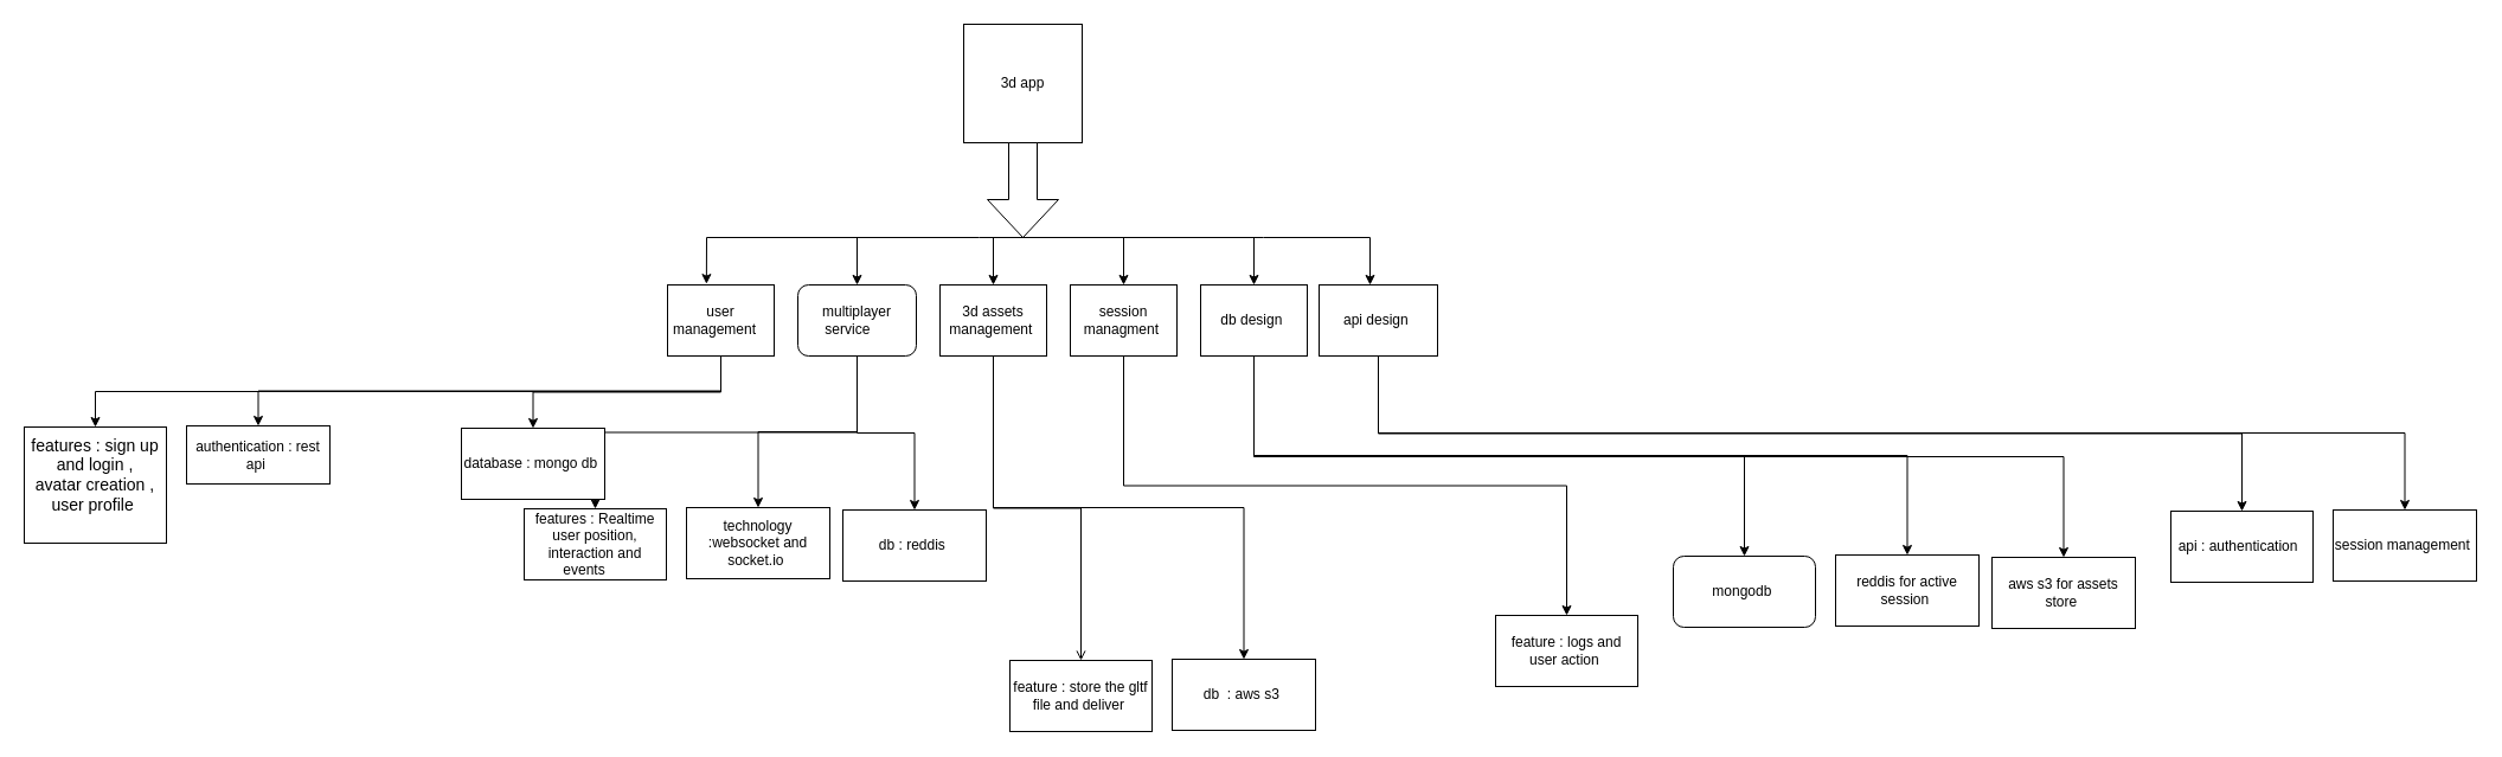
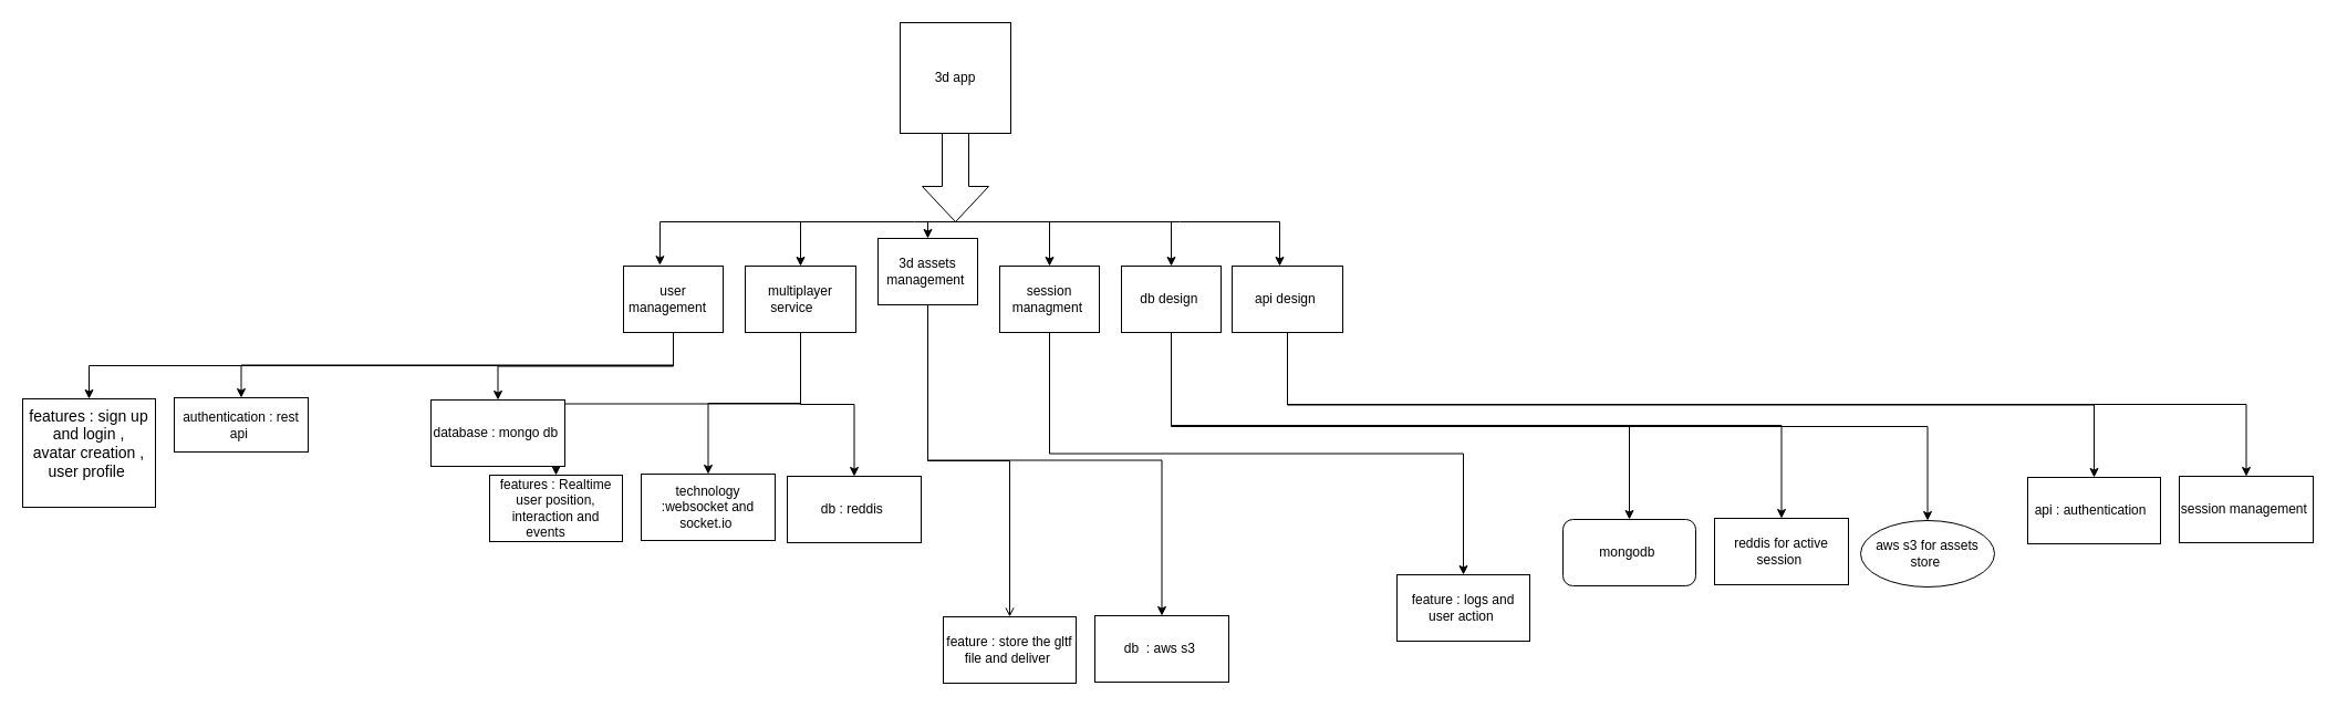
- <mxCell id="9" value="multiplayer service&amp;nbsp;&lt;span style=&quot;white-space: pre;&quot;&gt;&#09;&lt;/span&gt;" style="whiteSpace=wrap;html=1;rounded=1;" vertex="1" parent="1"><mxGeometry x="673" y="240" width="100" height="60" as="geometry" /></mxCell>
+ <mxCell id="9" value="multiplayer service&amp;nbsp;&lt;span style=&quot;white-space: pre;&quot;&gt;&#09;&lt;/span&gt;" style="rounded=0;whiteSpace=wrap;html=1;" vertex="1" parent="1"><mxGeometry x="673" y="240" width="100" height="60" as="geometry" /></mxCell>
- <mxCell id="12" value="3d assets management&amp;nbsp;" style="rounded=0;whiteSpace=wrap;html=1;" vertex="1" parent="1"><mxGeometry x="793" y="240" width="90" height="60" as="geometry" /></mxCell>
+ <mxCell id="12" value="3d assets management&amp;nbsp;" style="rounded=0;whiteSpace=wrap;html=1;" vertex="1" parent="1"><mxGeometry x="793" y="215" width="90" height="60" as="geometry" /></mxCell>
- <mxCell id="43" value="aws s3 for assets store&amp;nbsp;" style="rounded=0;whiteSpace=wrap;html=1;" vertex="1" parent="1"><mxGeometry x="1681" y="470" width="121" height="60" as="geometry" /></mxCell>
+ <mxCell id="43" value="aws s3 for assets store&amp;nbsp;" style="ellipse;whiteSpace=wrap;html=1;" vertex="1" parent="1"><mxGeometry x="1681" y="470" width="121" height="60" as="geometry" /></mxCell>
